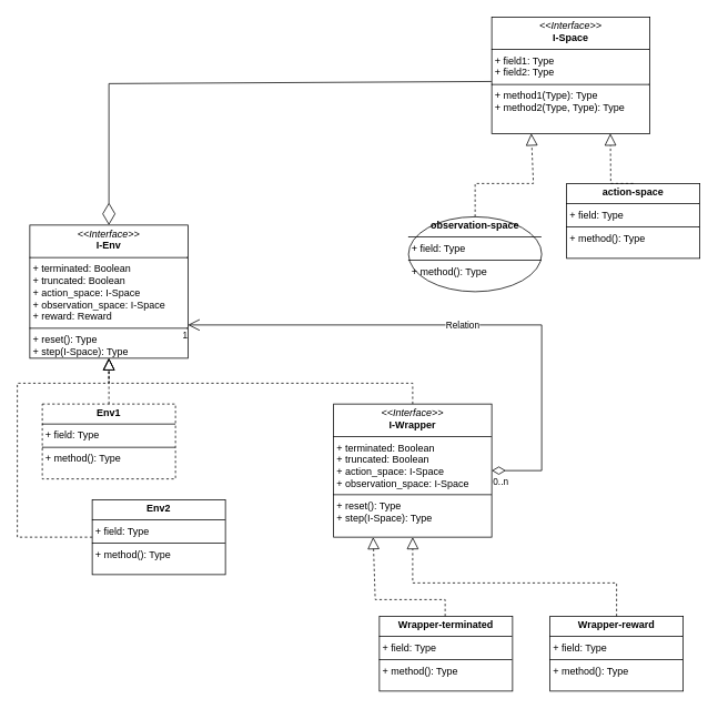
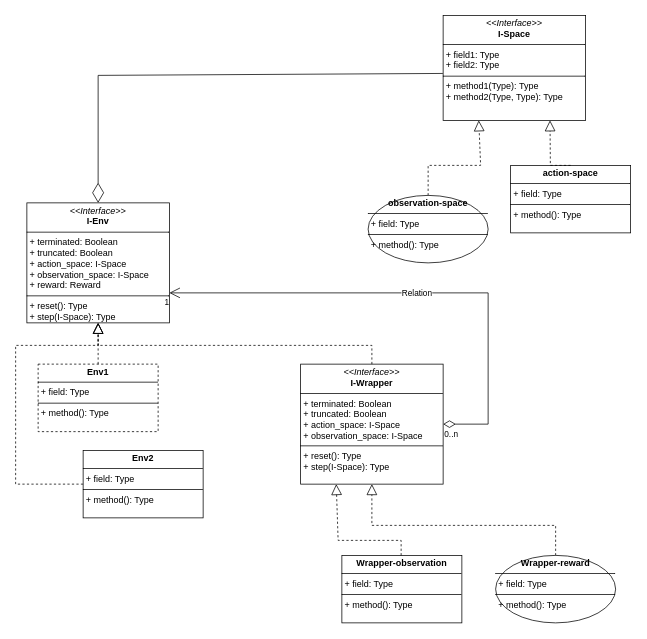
- <mxCell id="21" value="&lt;p style=&quot;margin:0px;margin-top:4px;text-align:center;&quot;&gt;&lt;b&gt;Wrapper-terminated&lt;/b&gt;&lt;/p&gt;&lt;hr size=&quot;1&quot; style=&quot;border-style:solid;&quot;&gt;&lt;p style=&quot;margin:0px;margin-left:4px;&quot;&gt;+ field: Type&lt;/p&gt;&lt;hr size=&quot;1&quot; style=&quot;border-style:solid;&quot;&gt;&lt;p style=&quot;margin:0px;margin-left:4px;&quot;&gt;+ method(): Type&lt;/p&gt;" style="verticalAlign=top;align=left;overflow=fill;html=1;whiteSpace=wrap;" vertex="1" parent="1"><mxGeometry x="455" y="740" width="160" height="90" as="geometry" /></mxCell>
+ <mxCell id="21" value="&lt;p style=&quot;margin:0px;margin-top:4px;text-align:center;&quot;&gt;&lt;b&gt;Wrapper-observation&lt;/b&gt;&lt;/p&gt;&lt;hr size=&quot;1&quot; style=&quot;border-style:solid;&quot;&gt;&lt;p style=&quot;margin:0px;margin-left:4px;&quot;&gt;+ field: Type&lt;/p&gt;&lt;hr size=&quot;1&quot; style=&quot;border-style:solid;&quot;&gt;&lt;p style=&quot;margin:0px;margin-left:4px;&quot;&gt;+ method(): Type&lt;/p&gt;" style="verticalAlign=top;align=left;overflow=fill;html=1;whiteSpace=wrap;" vertex="1" parent="1"><mxGeometry x="455" y="740" width="160" height="90" as="geometry" /></mxCell>
- <mxCell id="19" value="&lt;p style=&quot;margin:0px;margin-top:4px;text-align:center;&quot;&gt;&lt;b&gt;Wrapper-reward&lt;/b&gt;&lt;/p&gt;&lt;hr size=&quot;1&quot; style=&quot;border-style:solid;&quot;&gt;&lt;p style=&quot;margin:0px;margin-left:4px;&quot;&gt;+ field: Type&lt;/p&gt;&lt;hr size=&quot;1&quot; style=&quot;border-style:solid;&quot;&gt;&lt;p style=&quot;margin:0px;margin-left:4px;&quot;&gt;+ method(): Type&lt;/p&gt;" style="verticalAlign=top;align=left;overflow=fill;html=1;whiteSpace=wrap;" vertex="1" parent="18"><mxGeometry x="165" y="40" width="160" height="90" as="geometry" /></mxCell>
+ <mxCell id="19" value="&lt;p style=&quot;margin:0px;margin-top:4px;text-align:center;&quot;&gt;&lt;b&gt;Wrapper-reward&lt;/b&gt;&lt;/p&gt;&lt;hr size=&quot;1&quot; style=&quot;border-style:solid;&quot;&gt;&lt;p style=&quot;margin:0px;margin-left:4px;&quot;&gt;+ field: Type&lt;/p&gt;&lt;hr size=&quot;1&quot; style=&quot;border-style:solid;&quot;&gt;&lt;p style=&quot;margin:0px;margin-left:4px;&quot;&gt;+ method(): Type&lt;/p&gt;" style="ellipse;verticalAlign=top;align=left;overflow=fill;html=1;whiteSpace=wrap;" vertex="1" parent="18"><mxGeometry x="165" y="40" width="160" height="90" as="geometry" /></mxCell>
